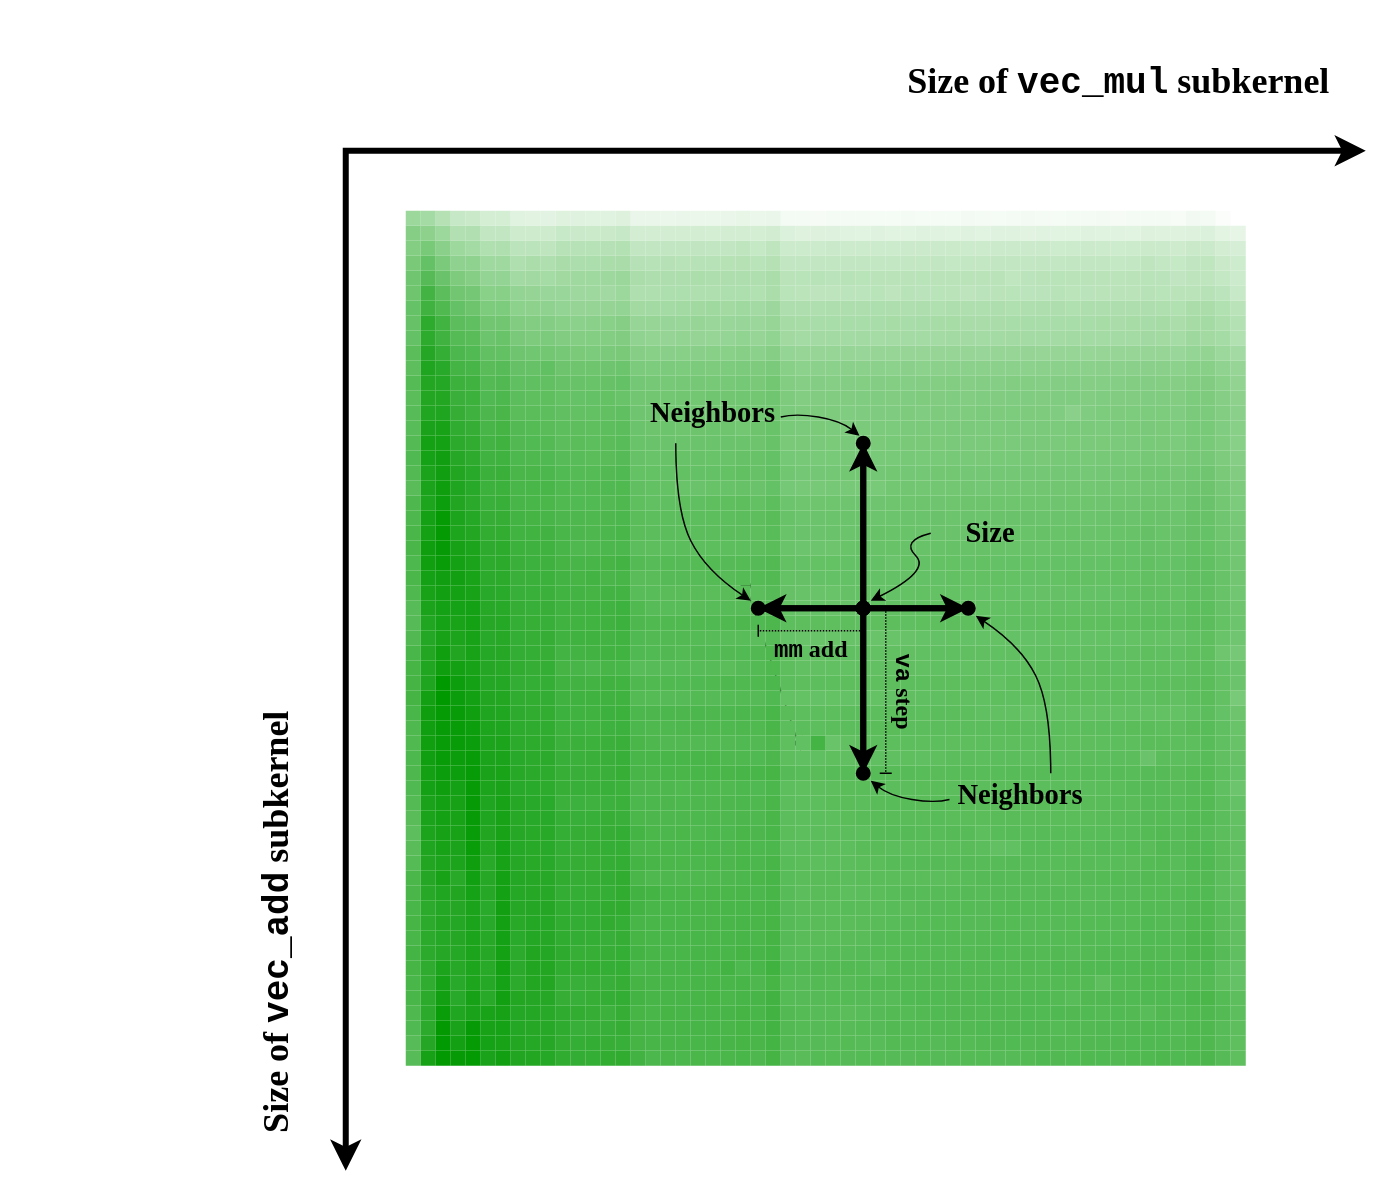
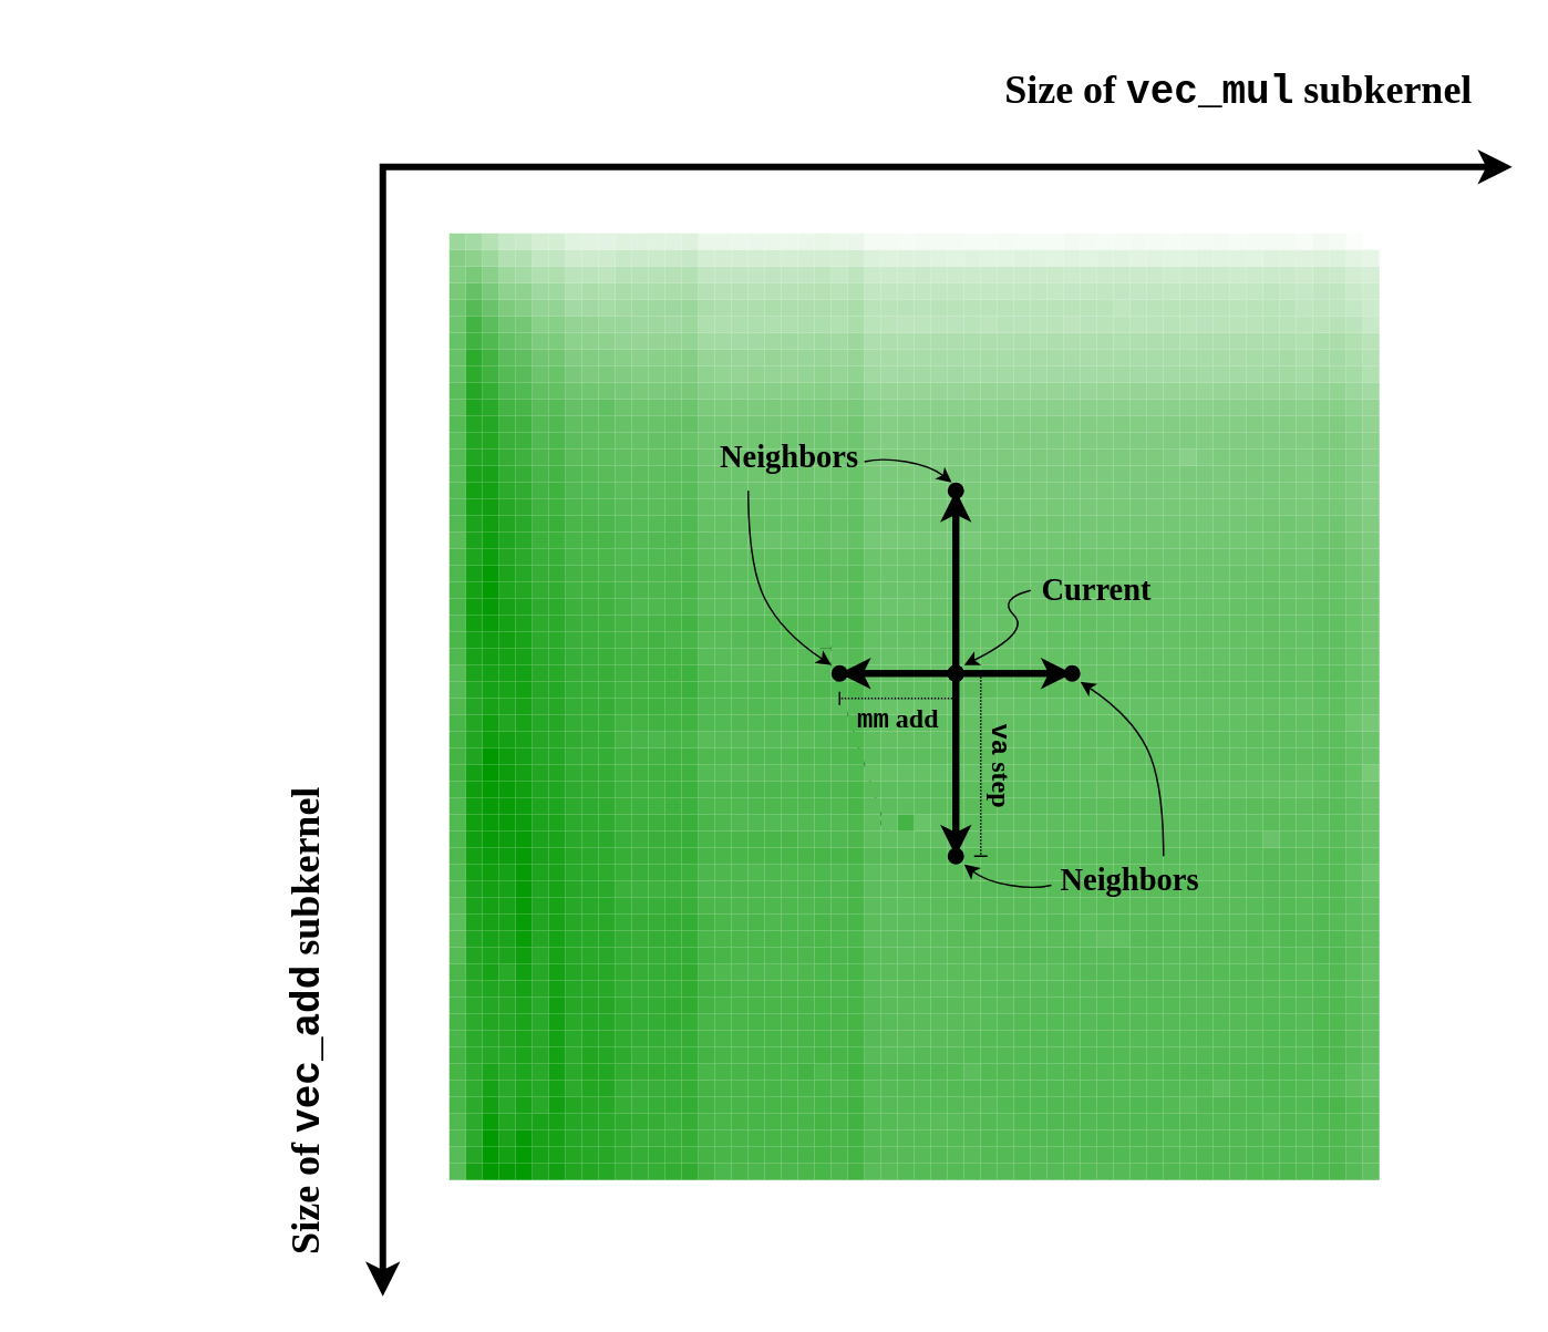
- <mxCell id="3201" value="Size" style="text;html=1;strokeColor=none;fillColor=none;align=center;verticalAlign=middle;whiteSpace=wrap;rounded=0;fontFamily=Times New Roman;fontSize=19;fontStyle=1" parent="1" vertex="1"><mxGeometry x="620" y="340" width="80" height="30" as="geometry" /></mxCell>
+ <mxCell id="3201" value="Current" style="text;html=1;strokeColor=none;fillColor=none;align=center;verticalAlign=middle;whiteSpace=wrap;rounded=0;fontFamily=Times New Roman;fontSize=19;fontStyle=1" parent="1" vertex="1"><mxGeometry x="620" y="340" width="80" height="30" as="geometry" /></mxCell>
